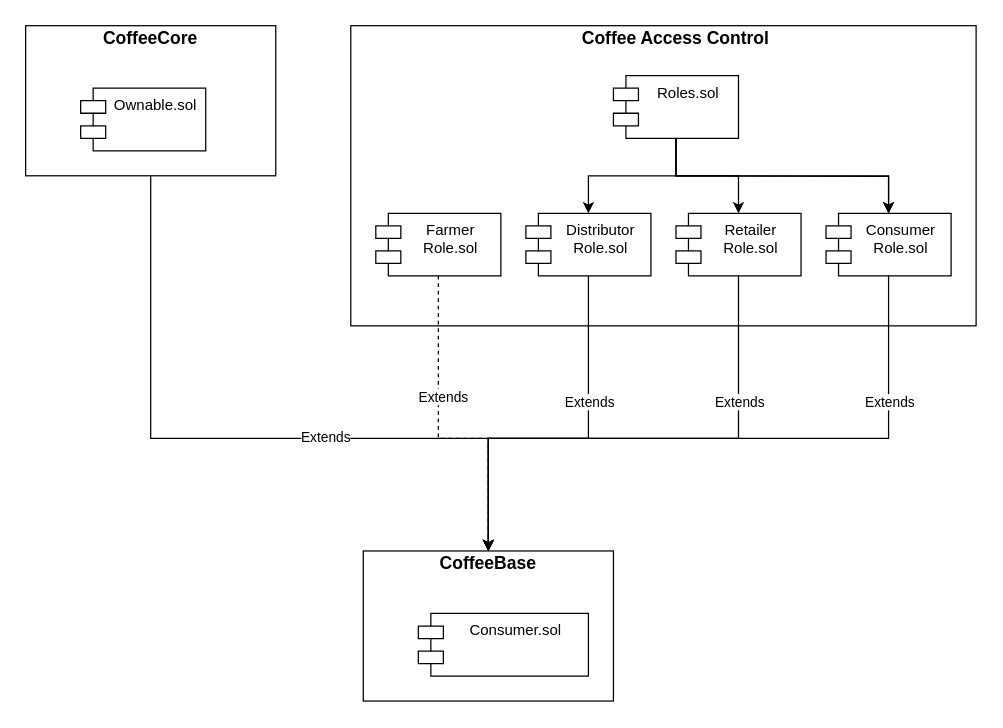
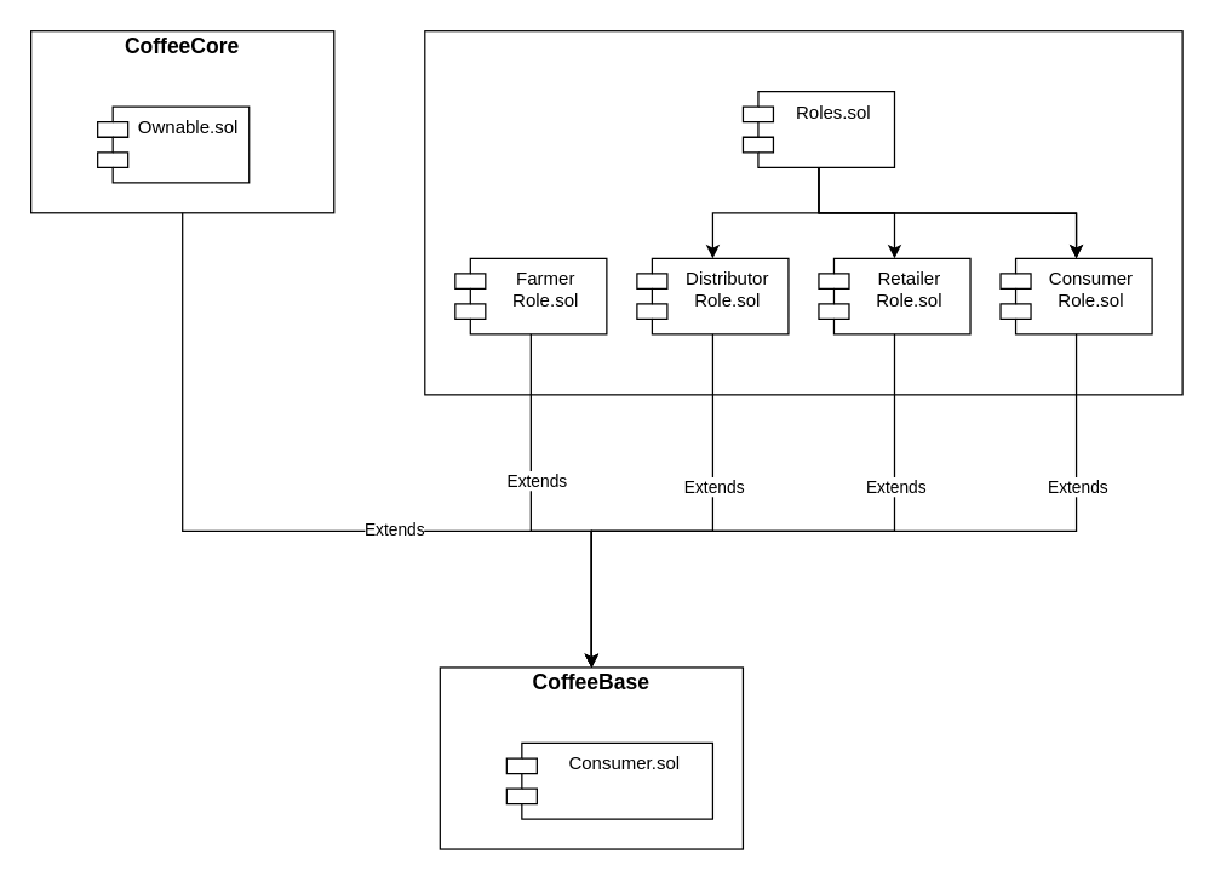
- <mxCell id="9" value="&lt;b style=&quot;font-size: 14px&quot;&gt;Coffee Access Control&lt;/b&gt;" style="text;html=1;strokeColor=none;fillColor=none;align=center;verticalAlign=middle;whiteSpace=wrap;rounded=0;" vertex="1" parent="2"><mxGeometry x="180" width="160" height="20" as="geometry" /></mxCell>
- <mxCell id="14" style="edgeStyle=orthogonalEdgeStyle;rounded=0;orthogonalLoop=1;jettySize=auto;html=1;entryX=0.5;entryY=0;entryDx=0;entryDy=0;exitX=0.5;exitY=1;exitDx=0;exitDy=0;dashed=1;" edge="1" parent="1" source="10" target="19"><mxGeometry relative="1" as="geometry"><mxPoint x="370" y="300" as="sourcePoint" /><Array as="points"><mxPoint x="350" y="350" /><mxPoint x="390" y="350" /></Array></mxGeometry></mxCell>
+ <mxCell id="14" style="edgeStyle=orthogonalEdgeStyle;rounded=0;orthogonalLoop=1;jettySize=auto;html=1;entryX=0.5;entryY=0;entryDx=0;entryDy=0;exitX=0.5;exitY=1;exitDx=0;exitDy=0;" edge="1" parent="1" source="10" target="19"><mxGeometry relative="1" as="geometry"><mxPoint x="370" y="300" as="sourcePoint" /><Array as="points"><mxPoint x="350" y="350" /><mxPoint x="390" y="350" /></Array></mxGeometry></mxCell>
